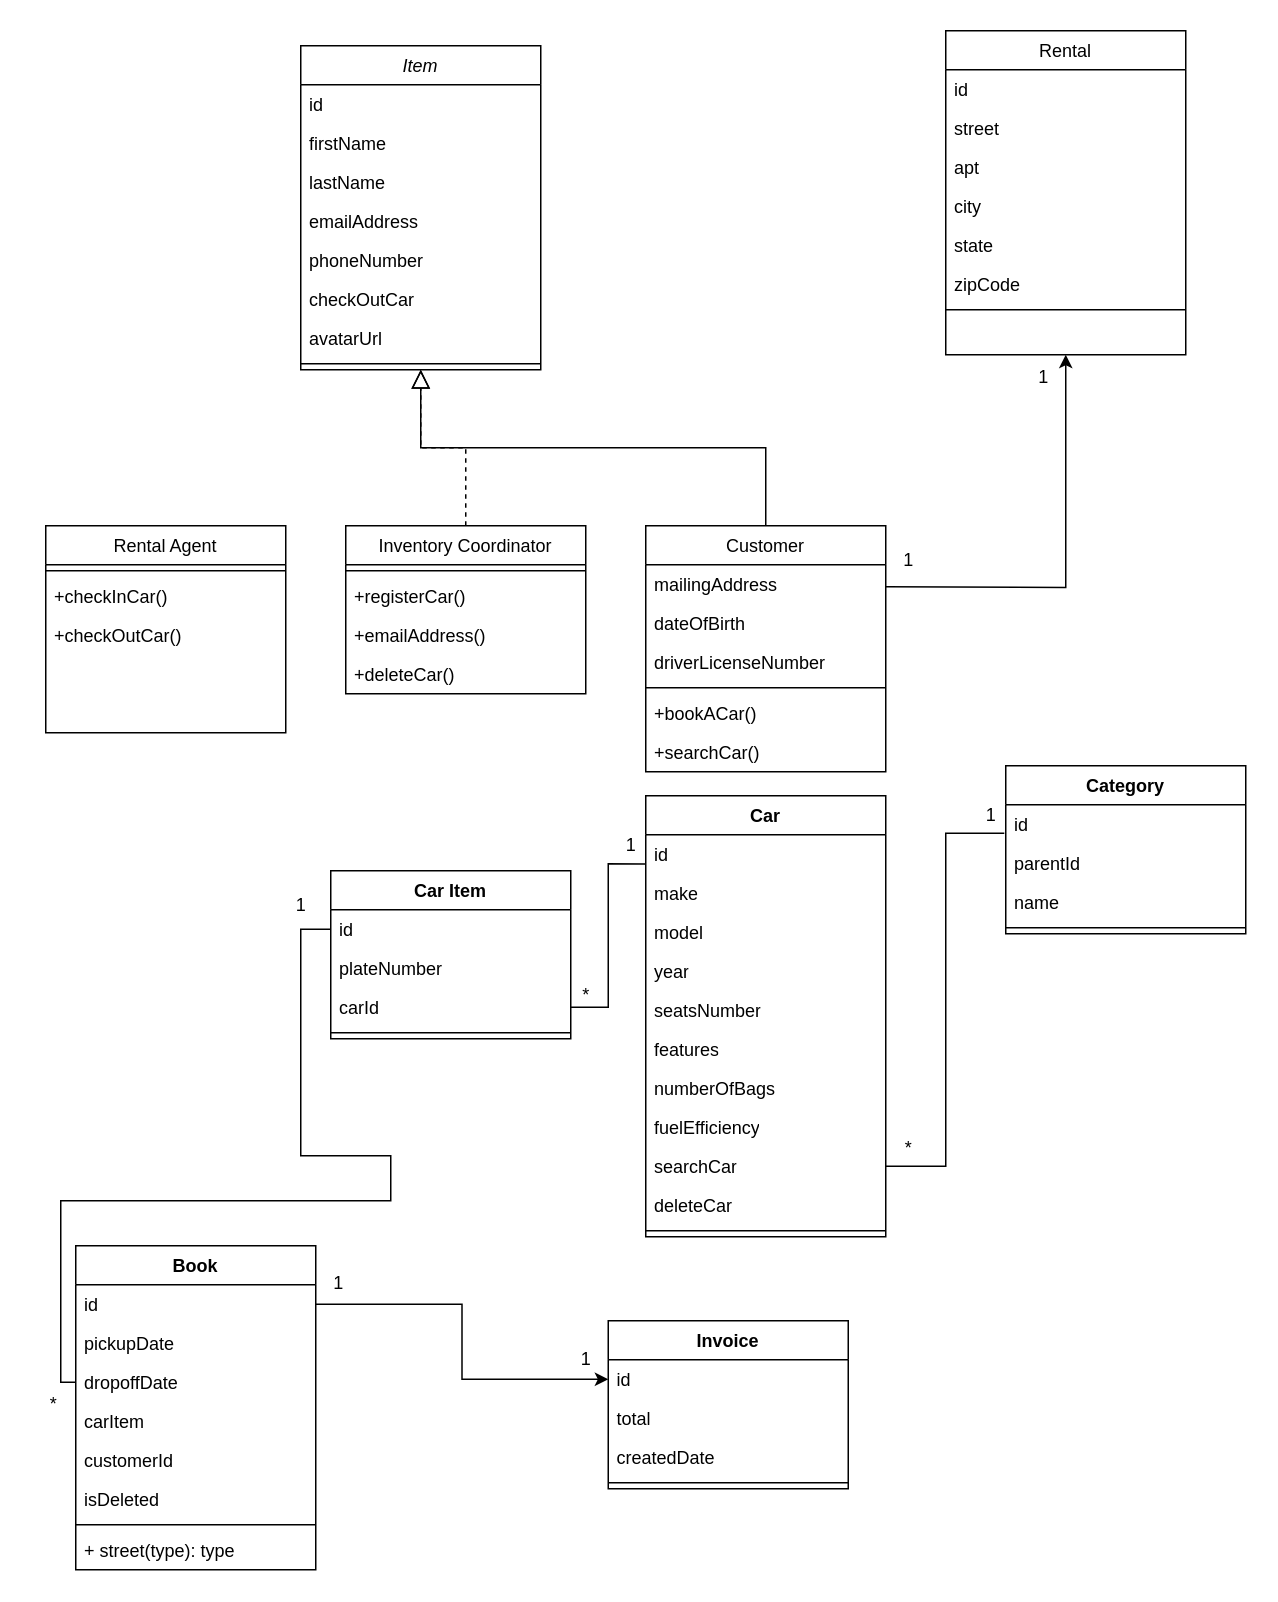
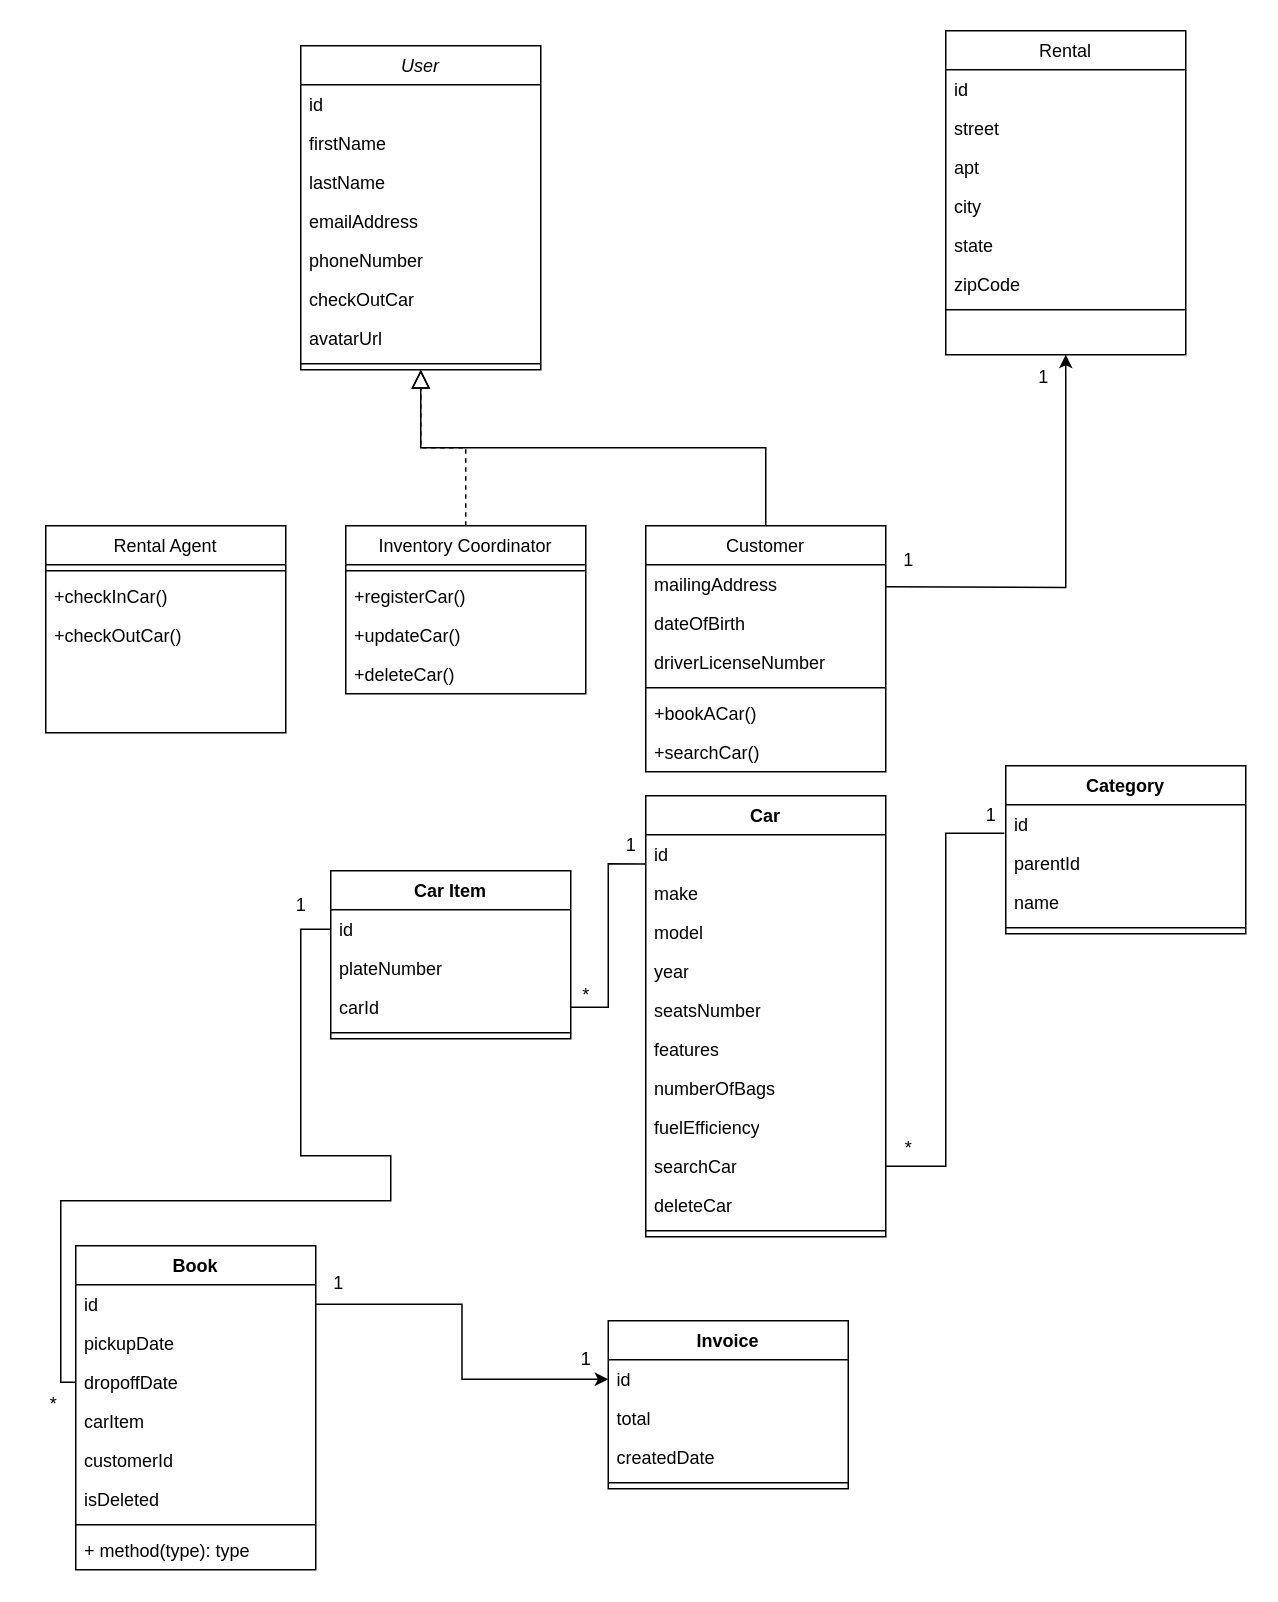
- <mxCell id="2" value="Item" style="swimlane;fontStyle=2;align=center;verticalAlign=top;childLayout=stackLayout;horizontal=1;startSize=26;horizontalStack=0;resizeParent=1;resizeLast=0;collapsible=1;marginBottom=0;rounded=0;shadow=0;strokeWidth=1;" parent="1" vertex="1"><mxGeometry x="200" y="30" width="160" height="216" as="geometry"><mxRectangle x="230" y="140" width="160" height="26" as="alternateBounds" /></mxGeometry></mxCell>
+ <mxCell id="2" value="User" style="swimlane;fontStyle=2;align=center;verticalAlign=top;childLayout=stackLayout;horizontal=1;startSize=26;horizontalStack=0;resizeParent=1;resizeLast=0;collapsible=1;marginBottom=0;rounded=0;shadow=0;strokeWidth=1;" parent="1" vertex="1"><mxGeometry x="200" y="30" width="160" height="216" as="geometry"><mxRectangle x="230" y="140" width="160" height="26" as="alternateBounds" /></mxGeometry></mxCell>
- <mxCell id="18" value="+emailAddress()" style="text;align=left;verticalAlign=top;spacingLeft=4;spacingRight=4;overflow=hidden;rotatable=0;points=[[0,0.5],[1,0.5]];portConstraint=eastwest;rounded=0;shadow=0;html=0;" parent="15" vertex="1"><mxGeometry y="60" width="160" height="26" as="geometry" /></mxCell>
+ <mxCell id="18" value="+updateCar()" style="text;align=left;verticalAlign=top;spacingLeft=4;spacingRight=4;overflow=hidden;rotatable=0;points=[[0,0.5],[1,0.5]];portConstraint=eastwest;rounded=0;shadow=0;html=0;" parent="15" vertex="1"><mxGeometry y="60" width="160" height="26" as="geometry" /></mxCell>
- <mxCell id="76" value="+ street(type): type" style="text;strokeColor=none;fillColor=none;align=left;verticalAlign=top;spacingLeft=4;spacingRight=4;overflow=hidden;rotatable=0;points=[[0,0.5],[1,0.5]];portConstraint=eastwest;whiteSpace=wrap;html=1;" parent="68" vertex="1"><mxGeometry y="190" width="160" height="26" as="geometry" /></mxCell>
+ <mxCell id="76" value="+ method(type): type" style="text;strokeColor=none;fillColor=none;align=left;verticalAlign=top;spacingLeft=4;spacingRight=4;overflow=hidden;rotatable=0;points=[[0,0.5],[1,0.5]];portConstraint=eastwest;whiteSpace=wrap;html=1;" parent="68" vertex="1"><mxGeometry y="190" width="160" height="26" as="geometry" /></mxCell>
